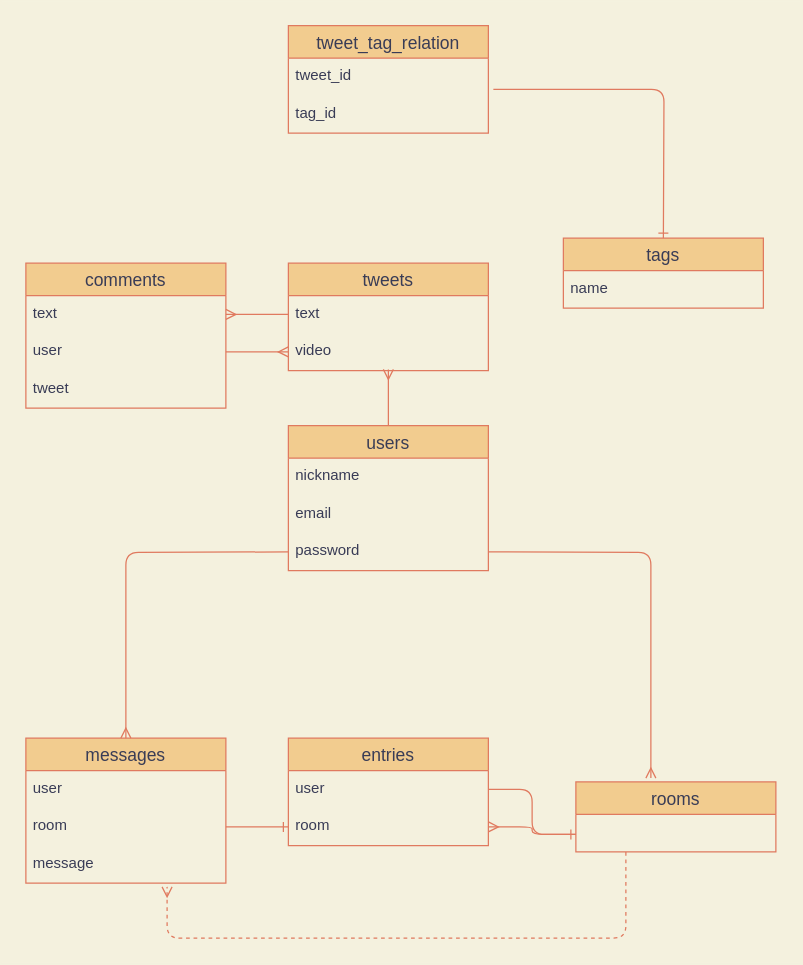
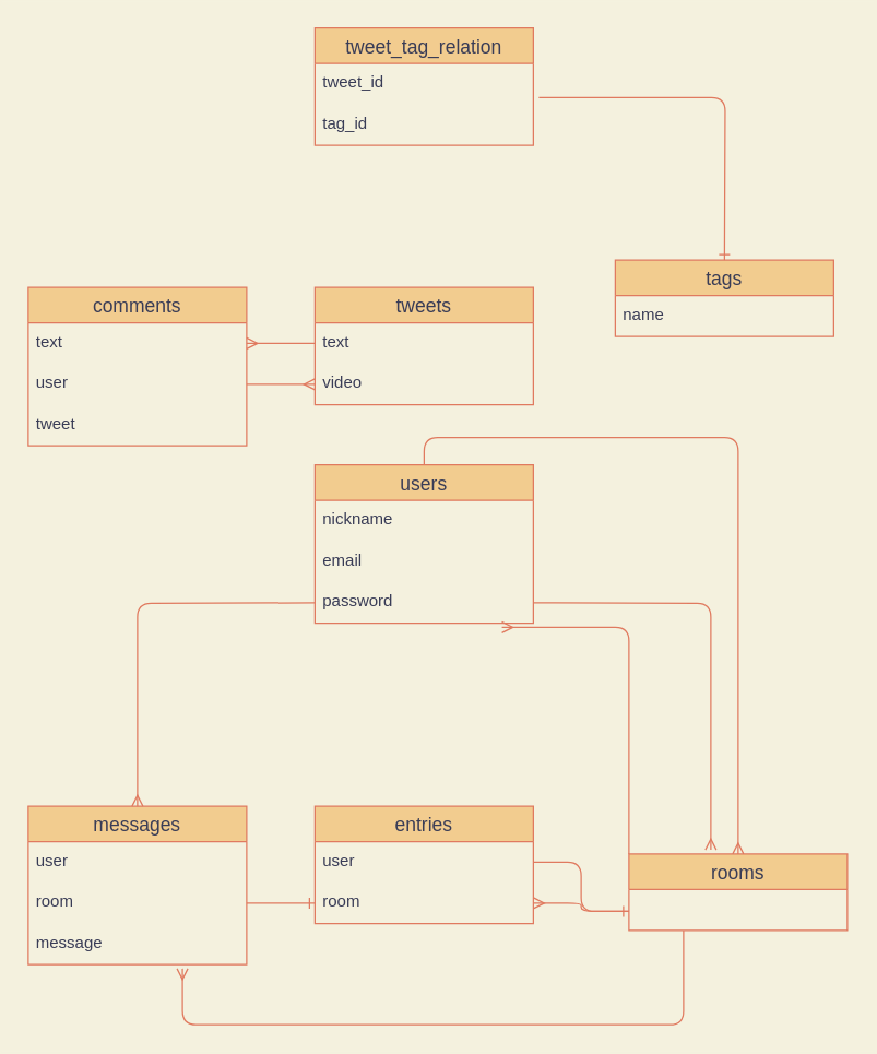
- <mxCell id="2" style="edgeStyle=orthogonalEdgeStyle;curved=0;rounded=1;sketch=0;orthogonalLoop=1;jettySize=auto;html=1;exitX=0.5;exitY=0;exitDx=0;exitDy=0;entryX=0.5;entryY=0.967;entryDx=0;entryDy=0;entryPerimeter=0;strokeColor=#E07A5F;fillColor=#F2CC8F;fontColor=#393C56;endArrow=ERmany;endFill=0;labelBackgroundColor=#F4F1DE;" edge="1" parent="1" source="3" target="9"><mxGeometry relative="1" as="geometry" /></mxCell>
+ <mxCell id="2" style="edgeStyle=orthogonalEdgeStyle;curved=0;rounded=1;sketch=0;orthogonalLoop=1;jettySize=auto;html=1;exitX=0.5;exitY=0;exitDx=0;exitDy=0;strokeColor=#E07A5F;fillColor=#F2CC8F;fontColor=#393C56;endArrow=ERmany;endFill=0;labelBackgroundColor=#F4F1DE;" edge="1" parent="1" source="3" target="19"><mxGeometry relative="1" as="geometry" /></mxCell>
+ <mxCell id="17" style="edgeStyle=orthogonalEdgeStyle;curved=0;rounded=1;sketch=0;orthogonalLoop=1;jettySize=auto;html=1;exitX=0;exitY=0;exitDx=0;exitDy=0;entryX=0.856;entryY=1.1;entryDx=0;entryDy=0;entryPerimeter=0;endArrow=ERmany;endFill=0;strokeColor=#E07A5F;fillColor=#F2CC8F;fontColor=#393C56;" edge="1" parent="1" source="19" target="6"><mxGeometry relative="1" as="geometry" /></mxCell>
- <mxCell id="18" style="edgeStyle=orthogonalEdgeStyle;curved=0;rounded=1;sketch=0;orthogonalLoop=1;jettySize=auto;html=1;exitX=0.25;exitY=1;exitDx=0;exitDy=0;endArrow=ERmany;endFill=0;strokeColor=#E07A5F;fillColor=#F2CC8F;fontColor=#393C56;entryX=0.706;entryY=1.1;entryDx=0;entryDy=0;entryPerimeter=0;dashed=1;" edge="1" parent="1" source="19" target="26"><mxGeometry relative="1" as="geometry"><mxPoint x="440" y="750" as="targetPoint" /><Array as="points"><mxPoint x="500" y="750" /><mxPoint x="133" y="750" /></Array></mxGeometry></mxCell>
+ <mxCell id="18" style="edgeStyle=orthogonalEdgeStyle;curved=0;rounded=1;sketch=0;orthogonalLoop=1;jettySize=auto;html=1;exitX=0.25;exitY=1;exitDx=0;exitDy=0;endArrow=ERmany;endFill=0;strokeColor=#E07A5F;fillColor=#F2CC8F;fontColor=#393C56;entryX=0.706;entryY=1.1;entryDx=0;entryDy=0;entryPerimeter=0;" edge="1" parent="1" source="19" target="26"><mxGeometry relative="1" as="geometry"><mxPoint x="440" y="750" as="targetPoint" /><Array as="points"><mxPoint x="500" y="750" /><mxPoint x="133" y="750" /></Array></mxGeometry></mxCell>
